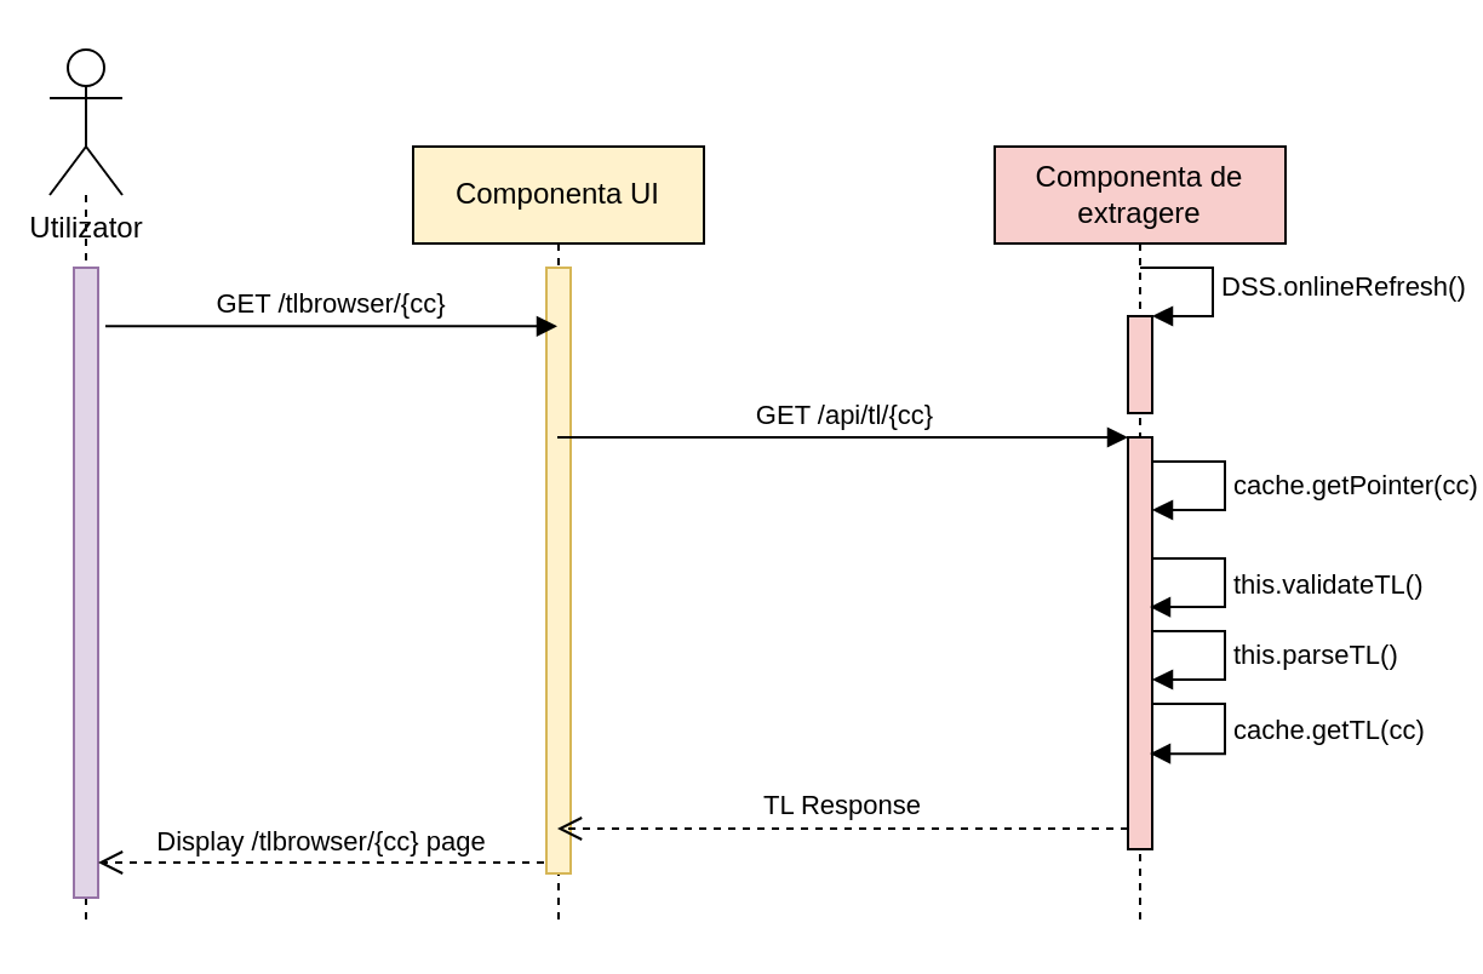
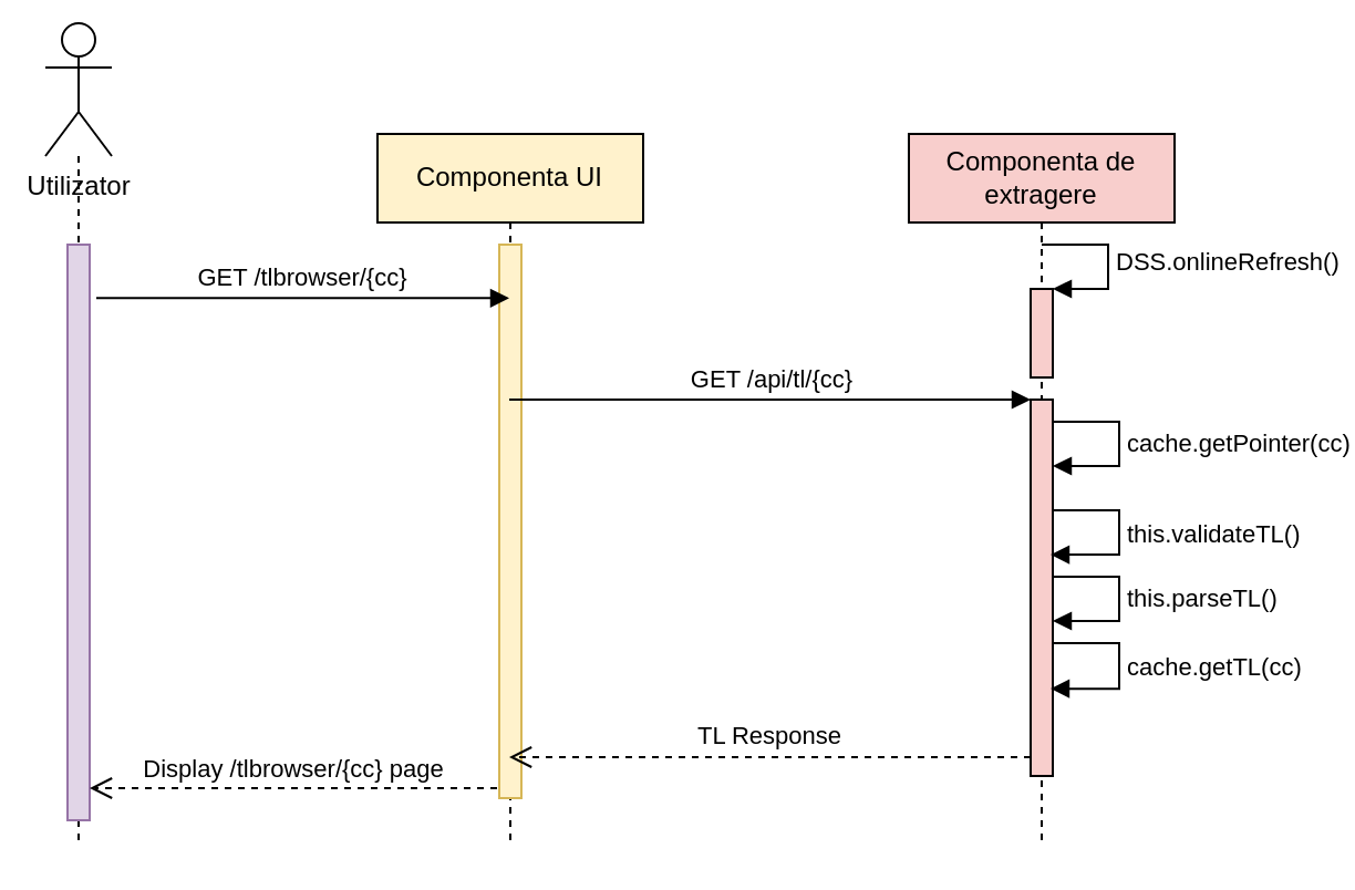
- <mxCell id="14" value="Utilizator" style="shape=umlActor;verticalLabelPosition=bottom;verticalAlign=top;html=1;strokeColor=#000000;" parent="1" vertex="1"><mxGeometry x="20" width="30" height="60" as="geometry" y="20" /></mxCell>
+ <mxCell id="14" value="Utilizator" style="shape=umlActor;verticalLabelPosition=bottom;verticalAlign=top;html=1;strokeColor=#000000;" parent="1" vertex="1"><mxGeometry x="20" y="10" width="30" height="60" as="geometry" /></mxCell>
